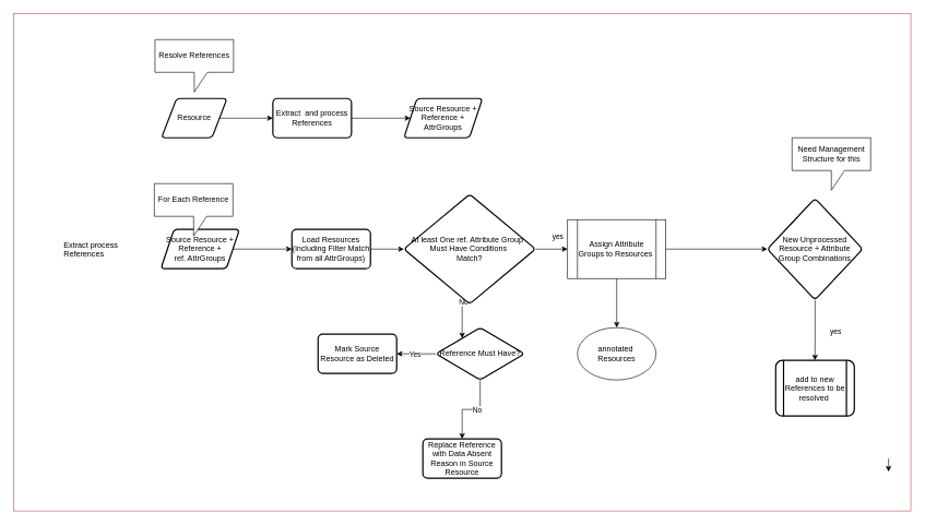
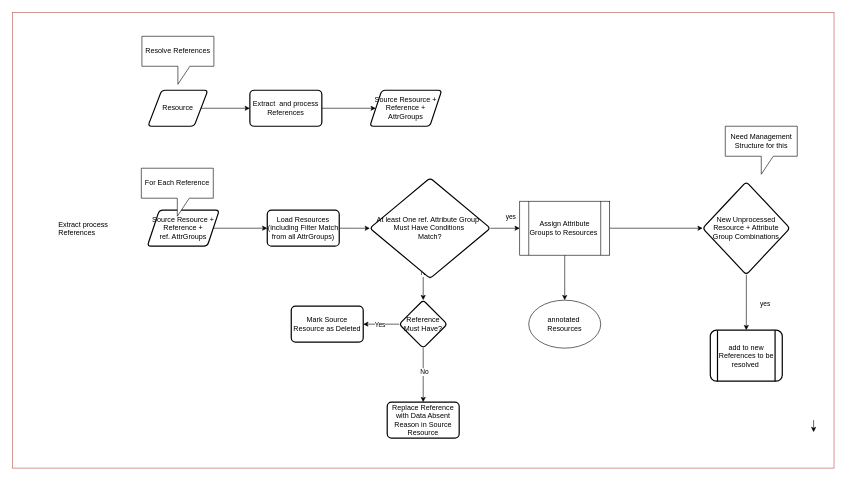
- <mxCell id="22" value="Reference Must Have?" style="rhombus;whiteSpace=wrap;html=1;rounded=1;strokeWidth=2;arcSize=12;" vertex="1" parent="1"><mxGeometry x="665" y="500" width="135" height="80" as="geometry" /></mxCell>
+ <mxCell id="22" value="Reference Must Have?" style="rhombus;whiteSpace=wrap;html=1;rounded=1;strokeWidth=2;arcSize=12;" vertex="1" parent="1"><mxGeometry x="665" y="500" width="80" height="80" as="geometry" /></mxCell>
